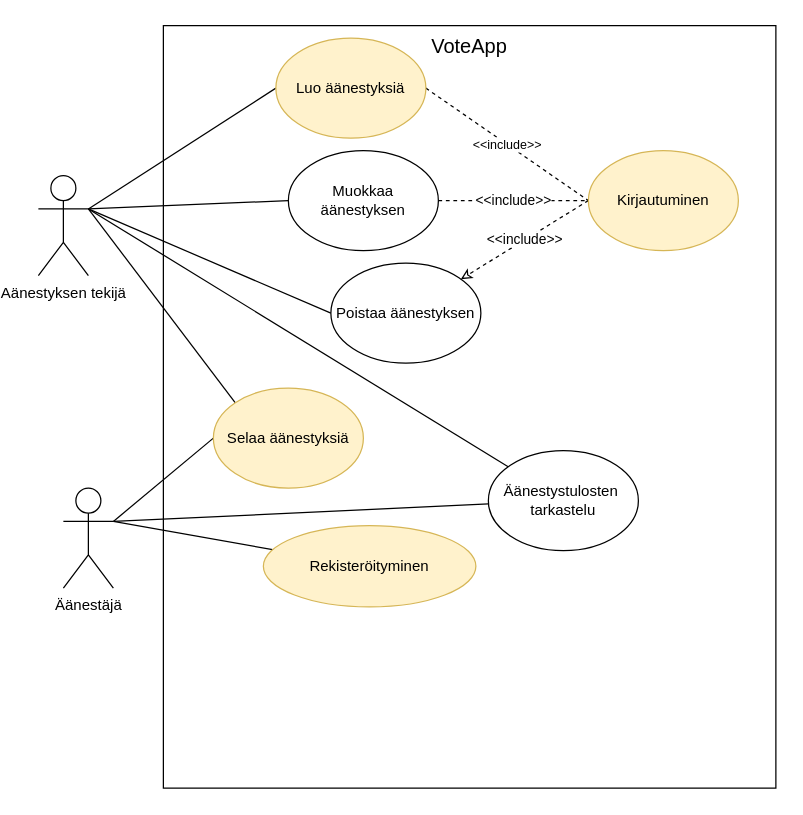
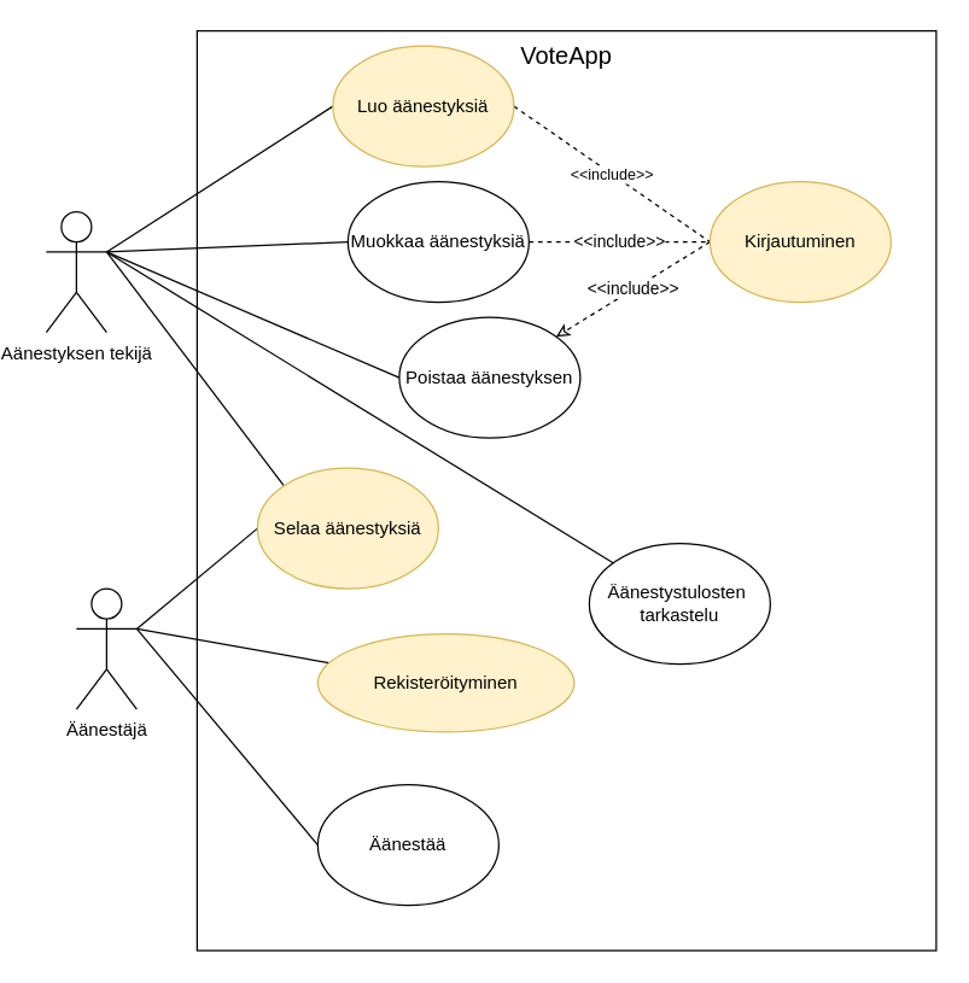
- <mxCell id="15" value="Muokkaa äänestyksen" style="ellipse;whiteSpace=wrap;html=1;" vertex="1" parent="1"><mxGeometry x="220" y="120" width="120" height="80" as="geometry" /></mxCell>
+ <mxCell id="15" value="Muokkaa äänestyksiä" style="ellipse;whiteSpace=wrap;html=1;" vertex="1" parent="1"><mxGeometry x="220" y="120" width="120" height="80" as="geometry" /></mxCell>
- <mxCell id="9" style="edgeStyle=none;rounded=0;orthogonalLoop=1;jettySize=auto;html=1;exitX=1;exitY=0.333;exitDx=0;exitDy=0;exitPerimeter=0;endArrow=none;endFill=0;fontSize=14;" edge="1" parent="1" source="10" target="24"><mxGeometry relative="1" as="geometry" /></mxCell>
+ <mxCell id="6" style="rounded=0;orthogonalLoop=1;jettySize=auto;html=1;exitX=1;exitY=0.333;exitDx=0;exitDy=0;exitPerimeter=0;entryX=0;entryY=0.5;entryDx=0;entryDy=0;fontSize=16;endArrow=none;endFill=0;" edge="1" parent="1" source="10" target="20"><mxGeometry relative="1" as="geometry" /></mxCell>
+ <mxCell id="20" value="Äänestää" style="ellipse;whiteSpace=wrap;html=1;" vertex="1" parent="1"><mxGeometry x="200" y="520" width="120" height="80" as="geometry" /></mxCell>
